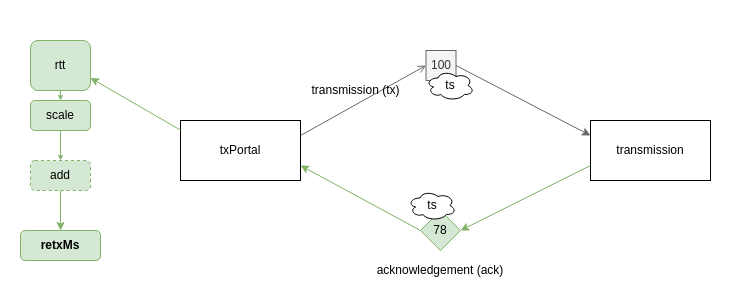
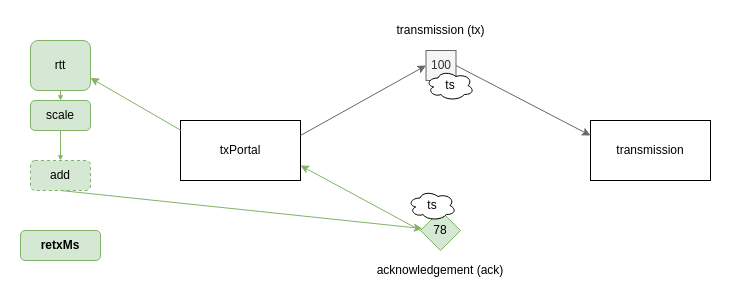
- <mxCell id="5" value="" style="endArrow=open;html=1;fontSize=12;exitX=1;exitY=0.25;exitDx=0;exitDy=0;entryX=0;entryY=0.5;entryDx=0;entryDy=0;fillColor=#f5f5f5;strokeColor=#666666;" parent="1" source="2" target="4" edge="1"><mxGeometry width="50" height="50" relative="1" as="geometry"><mxPoint x="260" y="150" as="sourcePoint" /><mxPoint x="310" y="100" as="targetPoint" /></mxGeometry></mxCell>
+ <mxCell id="5" value="" style="endArrow=classic;html=1;fontSize=12;exitX=1;exitY=0.25;exitDx=0;exitDy=0;entryX=0;entryY=0.5;entryDx=0;entryDy=0;fillColor=#f5f5f5;strokeColor=#666666;" parent="1" source="2" target="4" edge="1"><mxGeometry width="50" height="50" relative="1" as="geometry"><mxPoint x="260" y="150" as="sourcePoint" /><mxPoint x="310" y="100" as="targetPoint" /></mxGeometry></mxCell>
- <mxCell id="7" value="transmission (tx)" style="text;html=1;strokeColor=none;fillColor=none;align=center;verticalAlign=middle;whiteSpace=wrap;rounded=0;fontSize=12;" parent="1" vertex="1"><mxGeometry x="293" y="80" width="125" height="20" as="geometry" /></mxCell>
+ <mxCell id="7" value="transmission (tx)" style="text;html=1;strokeColor=none;fillColor=none;align=center;verticalAlign=middle;whiteSpace=wrap;rounded=0;fontSize=12;" parent="1" vertex="1"><mxGeometry x="378" y="20" width="125" height="20" as="geometry" /></mxCell>
- <mxCell id="9" value="" style="endArrow=classic;html=1;fontSize=12;exitX=0;exitY=0.75;exitDx=0;exitDy=0;entryX=1;entryY=0.5;entryDx=0;entryDy=0;fillColor=#d5e8d4;strokeColor=#82b366;" parent="1" source="3" target="8" edge="1"><mxGeometry width="50" height="50" relative="1" as="geometry"><mxPoint x="550" y="390" as="sourcePoint" /><mxPoint x="600" y="340" as="targetPoint" /></mxGeometry></mxCell>
- <mxCell id="22" value="" style="endArrow=classic;html=1;fillColor=#d5e8d4;strokeColor=#82b366;entryX=0.5;entryY=0;entryDx=0;entryDy=0;exitX=0.5;exitY=1;exitDx=0;exitDy=0;" edge="1" parent="1" source="18" target="21"><mxGeometry width="50" height="50" relative="1" as="geometry"><mxPoint x="180" y="150" as="sourcePoint" /><mxPoint x="110" y="100" as="targetPoint" /></mxGeometry></mxCell>
+ <mxCell id="22" value="" style="endArrow=classic;html=1;fillColor=#d5e8d4;strokeColor=#82b366;exitX=0.5;exitY=1;exitDx=0;exitDy=0;" edge="1" parent="1" source="18" target="8"><mxGeometry width="50" height="50" relative="1" as="geometry"><mxPoint x="180" y="150" as="sourcePoint" /><mxPoint x="110" y="100" as="targetPoint" /></mxGeometry></mxCell>
